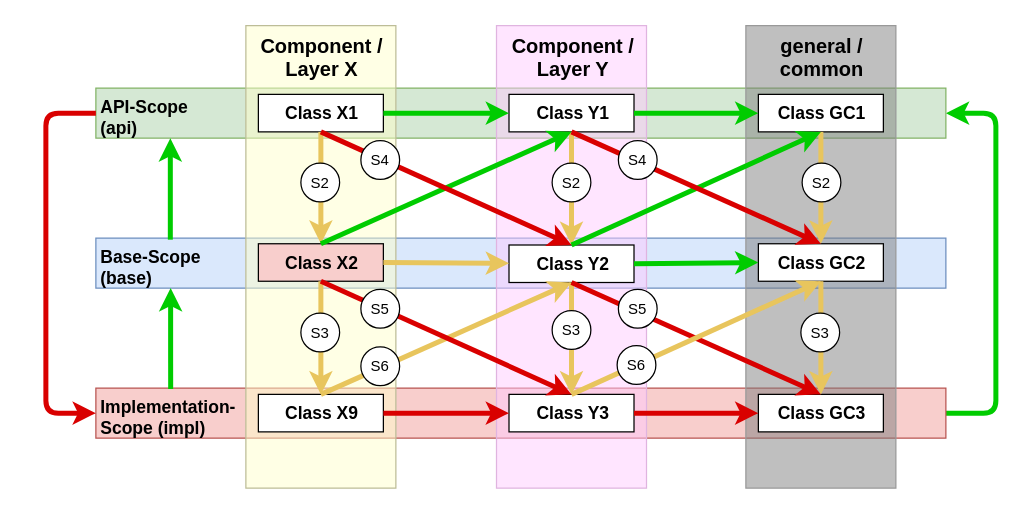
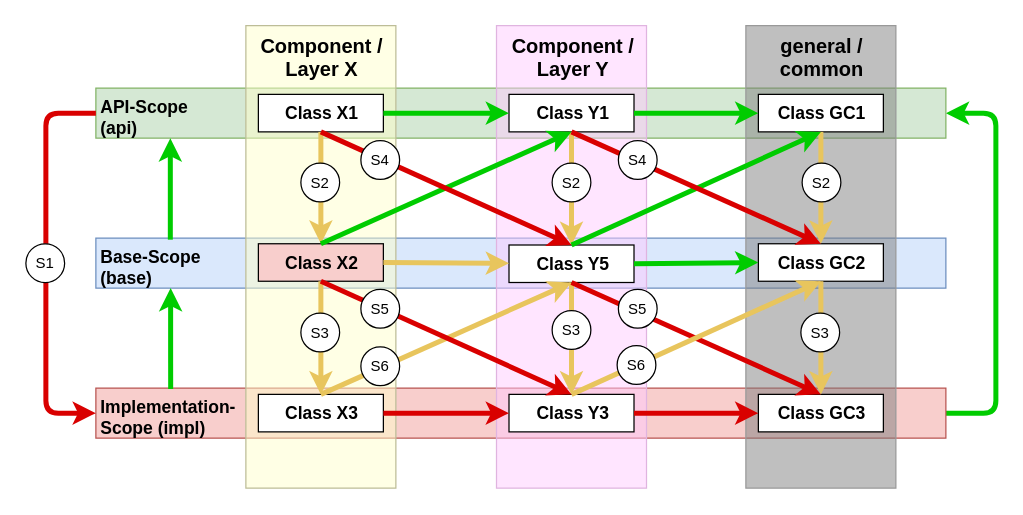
+ <mxCell id="19" value="S1" style="ellipse;whiteSpace=wrap;html=1;aspect=fixed;align=center;" vertex="1" parent="1"><mxGeometry x="20" y="194.5" width="31" height="31" as="geometry" /></mxCell>
- <mxCell id="13" value="&lt;div&gt;&lt;b&gt;Class Y2&lt;/b&gt;&lt;/div&gt;" style="rounded=0;whiteSpace=wrap;html=1;strokeWidth=1;fontFamily=Helvetica;fontSize=14;align=center;verticalAlign=top;spacingLeft=2;fillColor=#FFFFFF;" vertex="1" parent="1"><mxGeometry x="406.5" y="195.5" width="100" height="30" as="geometry" /></mxCell>
+ <mxCell id="13" value="&lt;div&gt;&lt;b&gt;Class Y5&lt;/b&gt;&lt;/div&gt;" style="rounded=0;whiteSpace=wrap;html=1;strokeWidth=1;fontFamily=Helvetica;fontSize=14;align=center;verticalAlign=top;spacingLeft=2;fillColor=#FFFFFF;" vertex="1" parent="1"><mxGeometry x="406.5" y="195.5" width="100" height="30" as="geometry" /></mxCell>
- <mxCell id="11" value="&lt;div&gt;&lt;b&gt;Class X9&lt;/b&gt;&lt;/div&gt;" style="rounded=0;whiteSpace=wrap;html=1;strokeWidth=1;fontFamily=Helvetica;fontSize=14;align=center;verticalAlign=top;spacingLeft=2;fillColor=#FFFFFF;" vertex="1" parent="1"><mxGeometry x="206" y="315" width="100" height="30" as="geometry" /></mxCell>
+ <mxCell id="11" value="&lt;div&gt;&lt;b&gt;Class X3&lt;/b&gt;&lt;/div&gt;" style="rounded=0;whiteSpace=wrap;html=1;strokeWidth=1;fontFamily=Helvetica;fontSize=14;align=center;verticalAlign=top;spacingLeft=2;fillColor=#FFFFFF;" vertex="1" parent="1"><mxGeometry x="206" y="315" width="100" height="30" as="geometry" /></mxCell>
